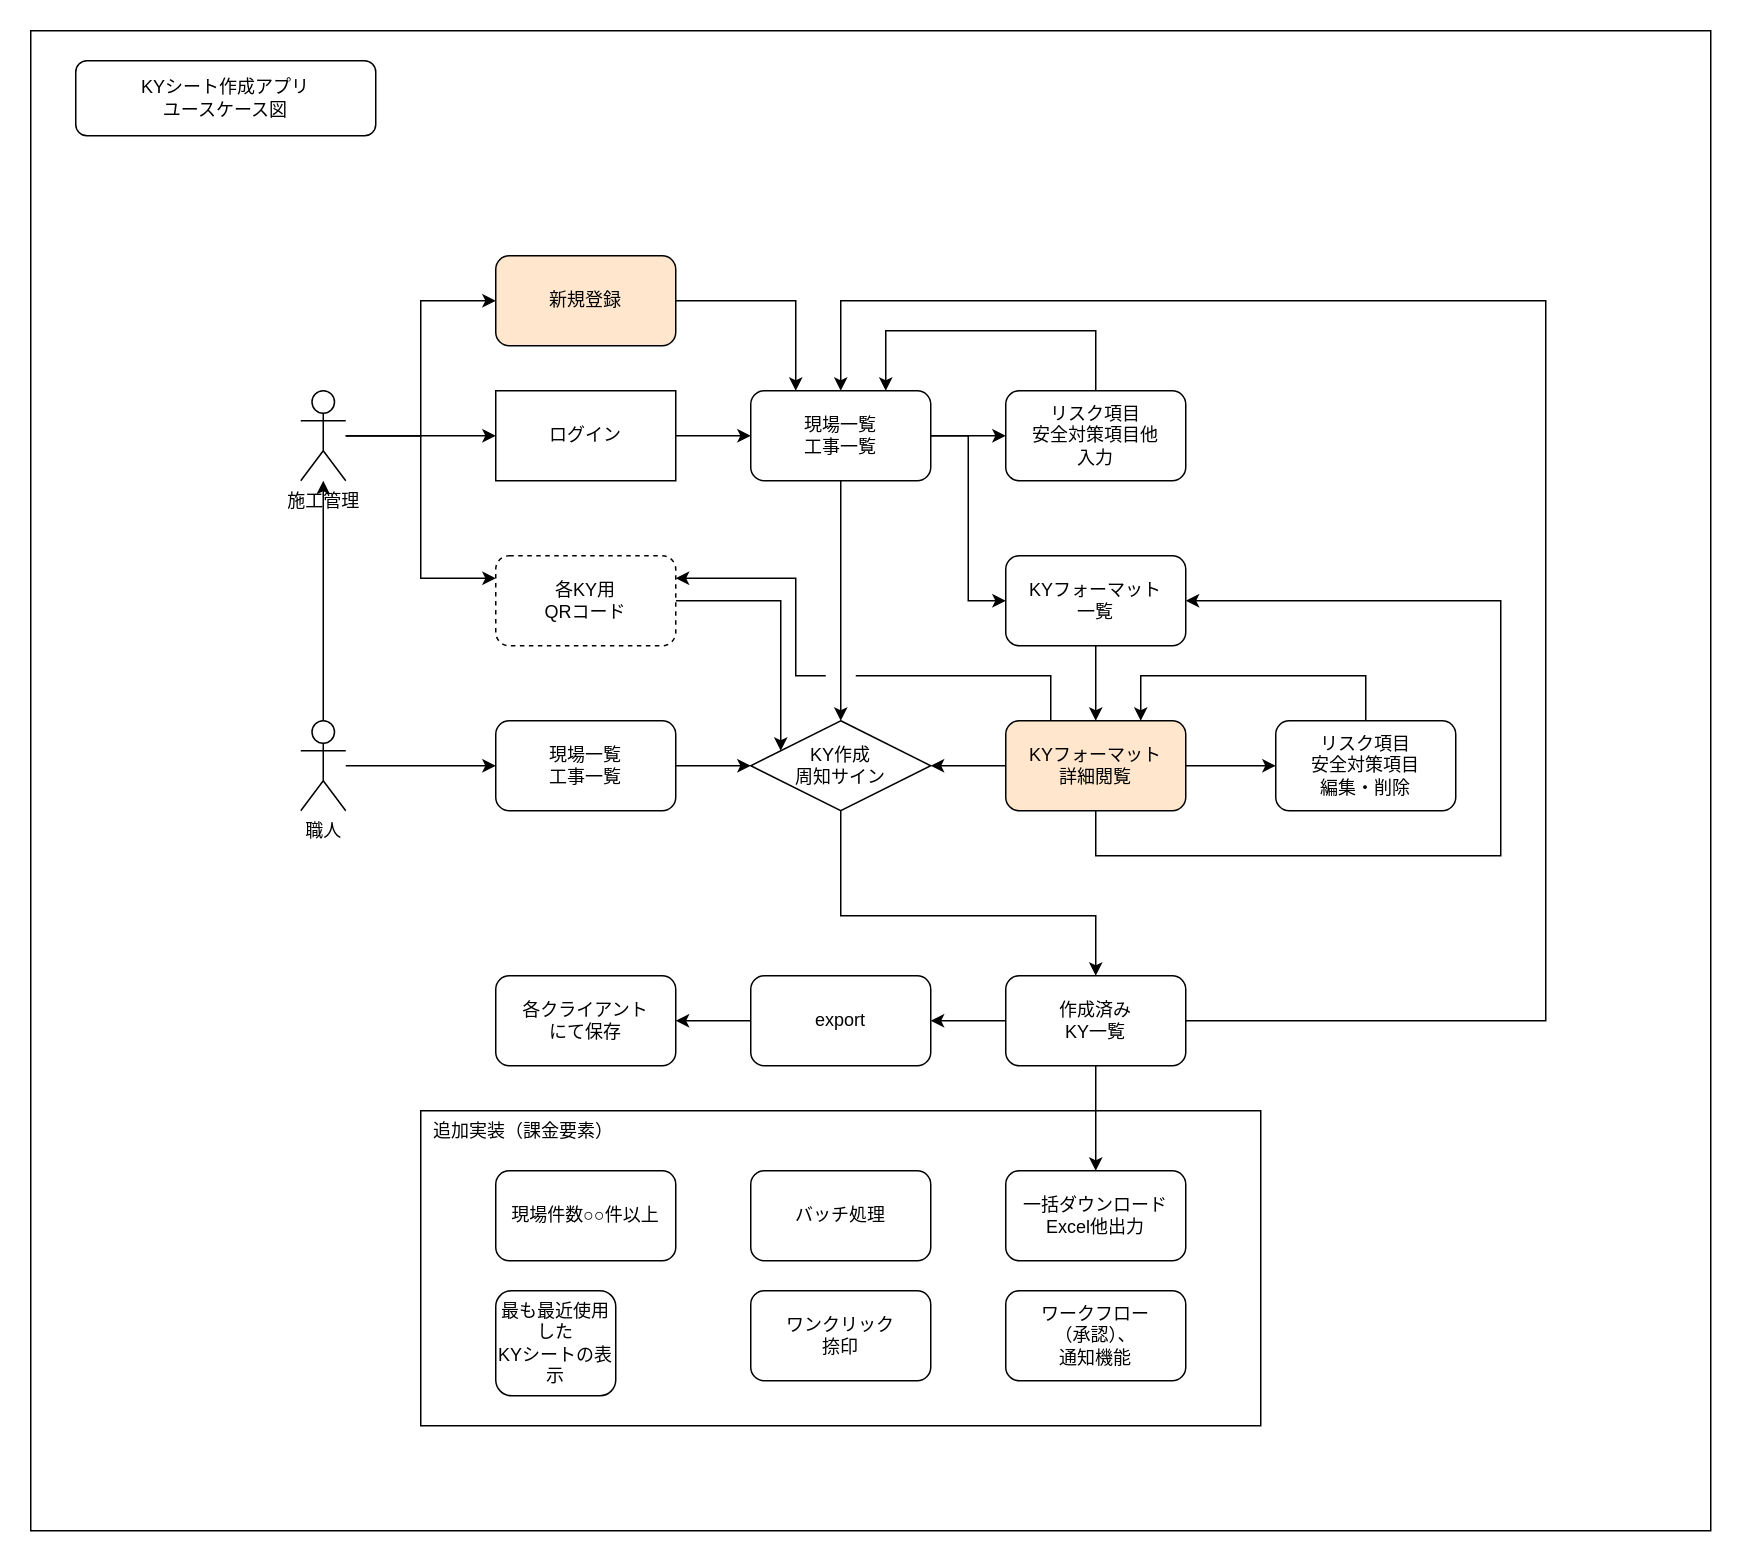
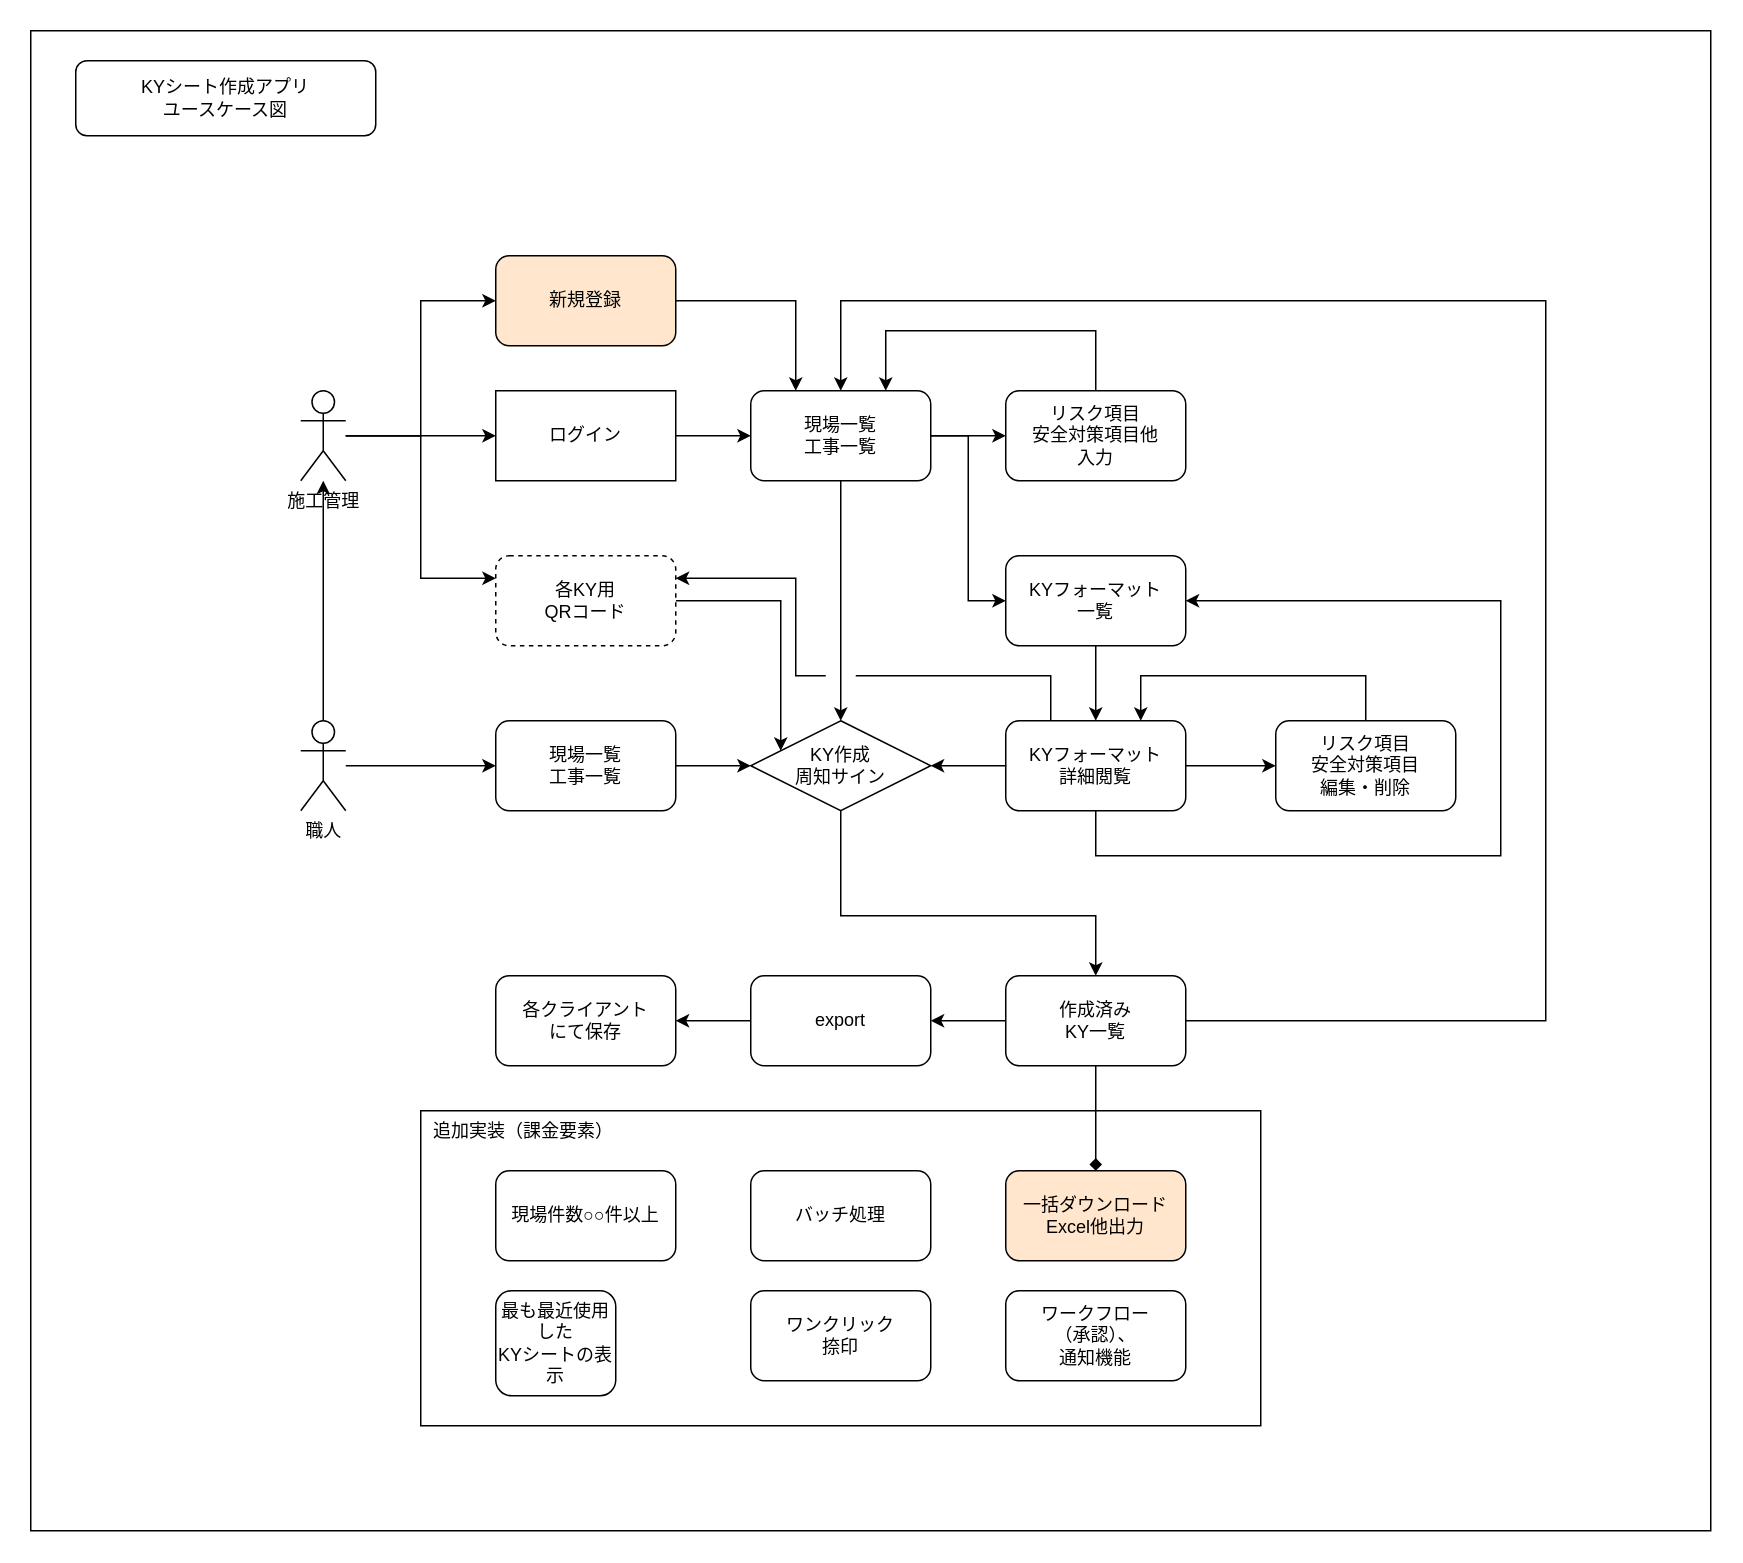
- <mxCell id="32" value="KYフォーマット&lt;div&gt;詳細閲覧&lt;/div&gt;" style="rounded=1;whiteSpace=wrap;html=1;fillColor=#ffe6cc;" vertex="1" parent="1"><mxGeometry x="670" y="480" width="120" height="60" as="geometry" /></mxCell>
+ <mxCell id="32" value="KYフォーマット&lt;div&gt;詳細閲覧&lt;/div&gt;" style="rounded=1;whiteSpace=wrap;html=1;" vertex="1" parent="1"><mxGeometry x="670" y="480" width="120" height="60" as="geometry" /></mxCell>
- <mxCell id="36" style="edgeStyle=orthogonalEdgeStyle;rounded=0;orthogonalLoop=1;jettySize=auto;html=1;" edge="1" parent="1" source="38" target="43"><mxGeometry relative="1" as="geometry"><Array as="points" /></mxGeometry></mxCell>
+ <mxCell id="36" style="edgeStyle=orthogonalEdgeStyle;rounded=0;orthogonalLoop=1;jettySize=auto;html=1;endArrow=diamond;" edge="1" parent="1" source="38" target="43"><mxGeometry relative="1" as="geometry"><Array as="points" /></mxGeometry></mxCell>
- <mxCell id="43" value="一括ダウンロード&lt;br&gt;Excel他出力" style="rounded=1;whiteSpace=wrap;html=1;" vertex="1" parent="1"><mxGeometry x="670" y="780" width="120" height="60" as="geometry" /></mxCell>
+ <mxCell id="43" value="一括ダウンロード&lt;br&gt;Excel他出力" style="rounded=1;whiteSpace=wrap;html=1;fillColor=#ffe6cc;" vertex="1" parent="1"><mxGeometry x="670" y="780" width="120" height="60" as="geometry" /></mxCell>
